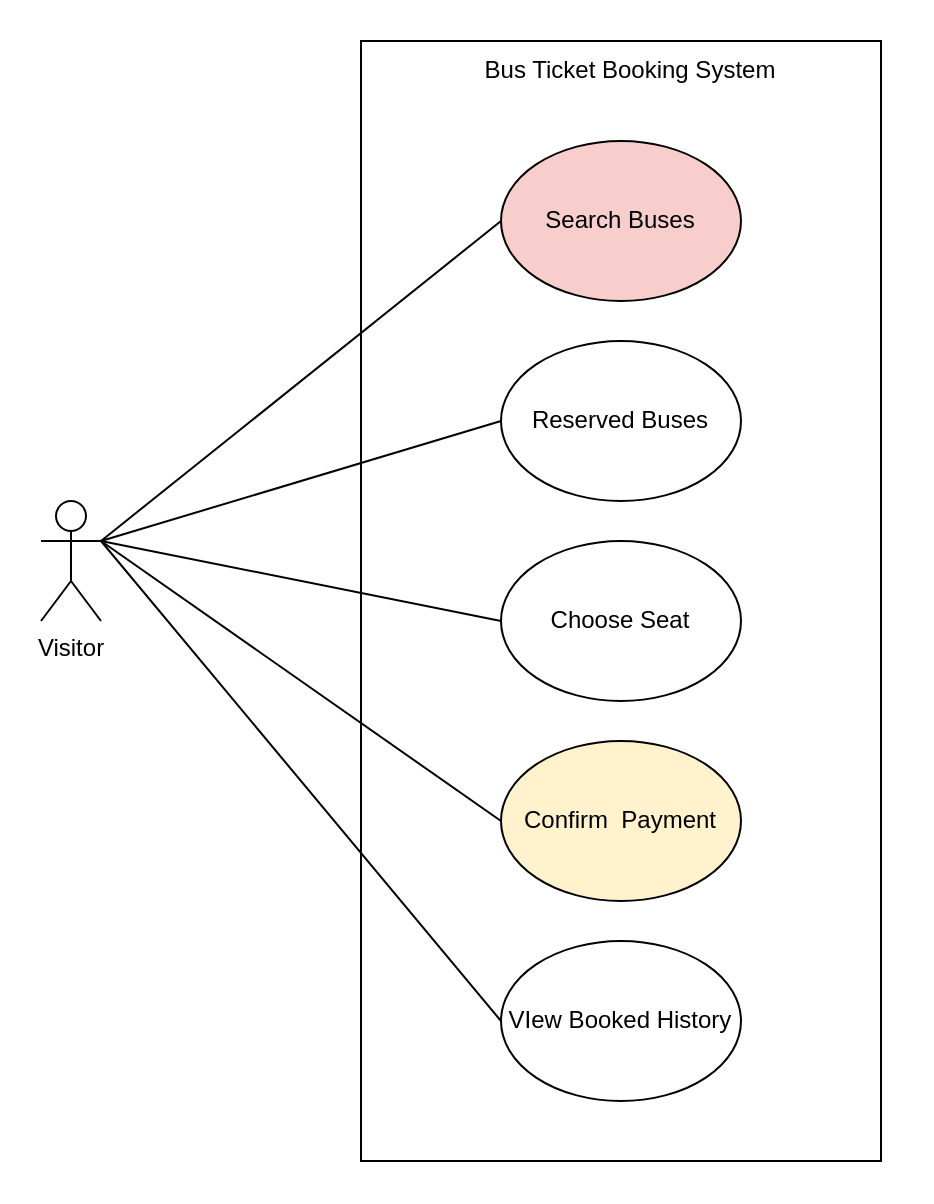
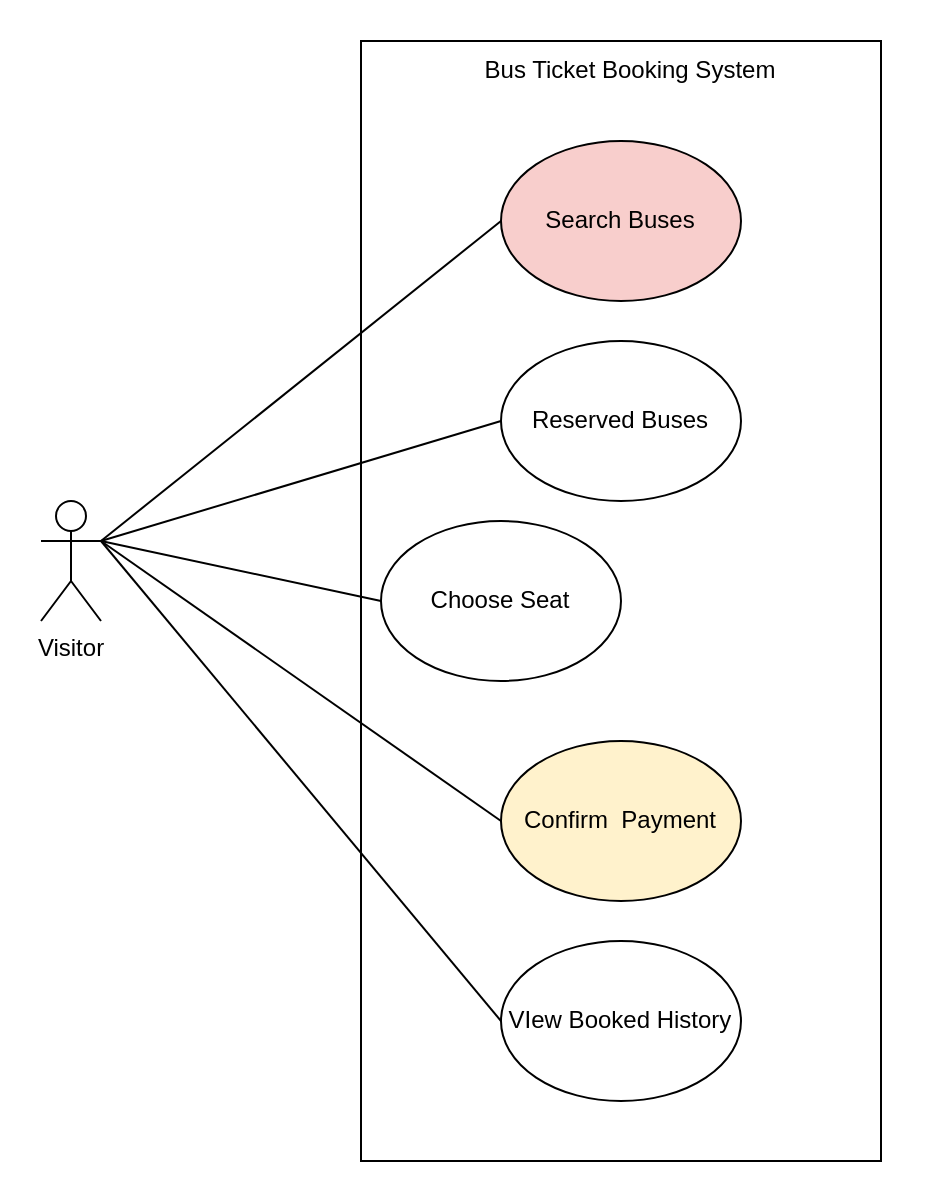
- <mxCell id="4" value="Choose Seat" style="ellipse;whiteSpace=wrap;html=1;" vertex="1" parent="1"><mxGeometry x="250" y="270" width="120" height="80" as="geometry" /></mxCell>
+ <mxCell id="4" value="Choose Seat" style="ellipse;whiteSpace=wrap;html=1;" vertex="1" parent="1"><mxGeometry x="190" y="260" width="120" height="80" as="geometry" /></mxCell>
